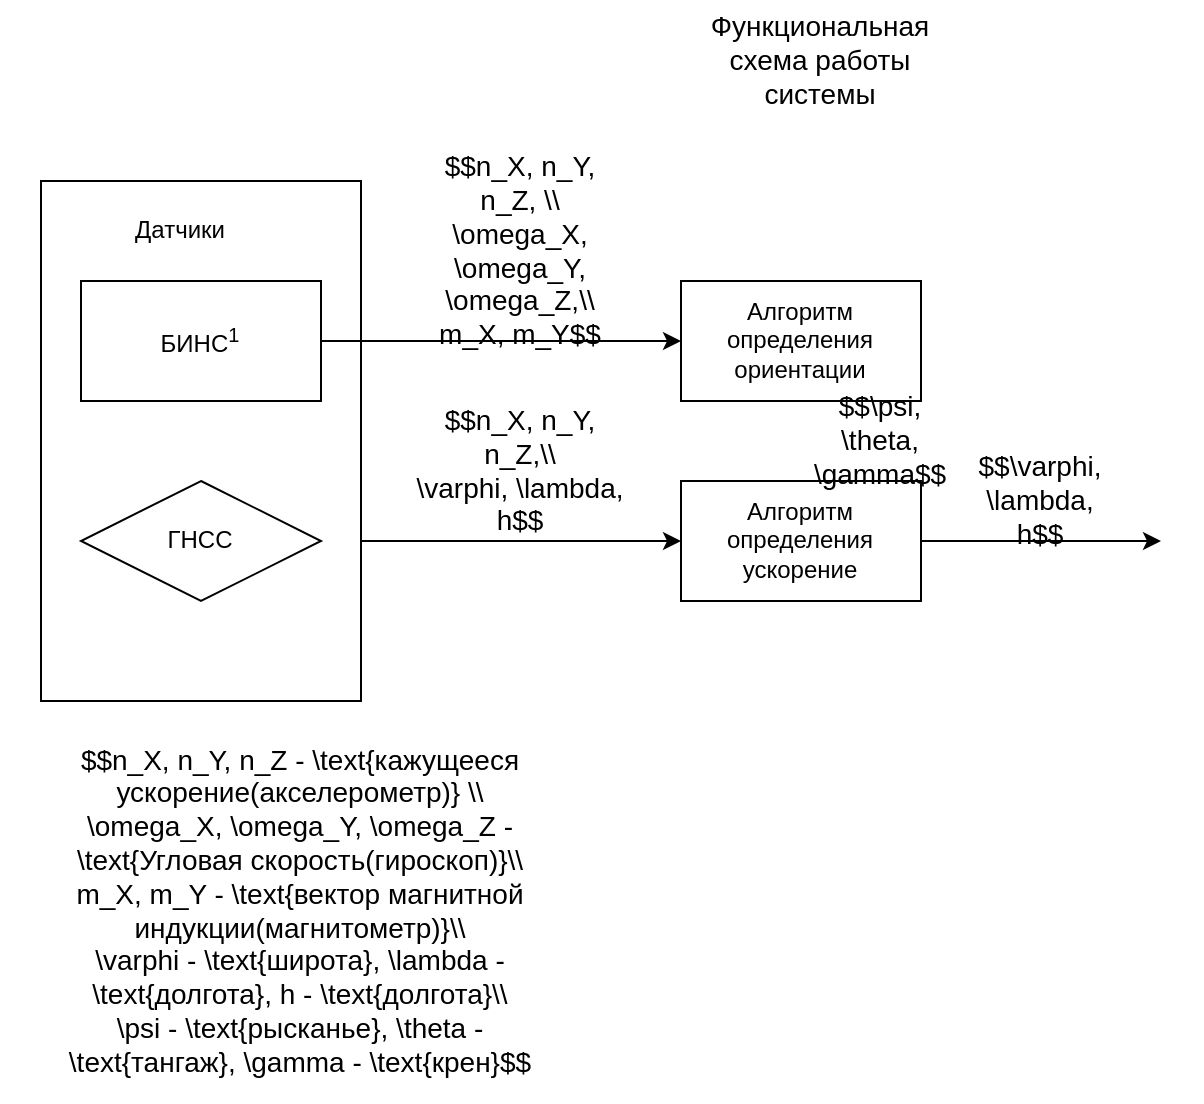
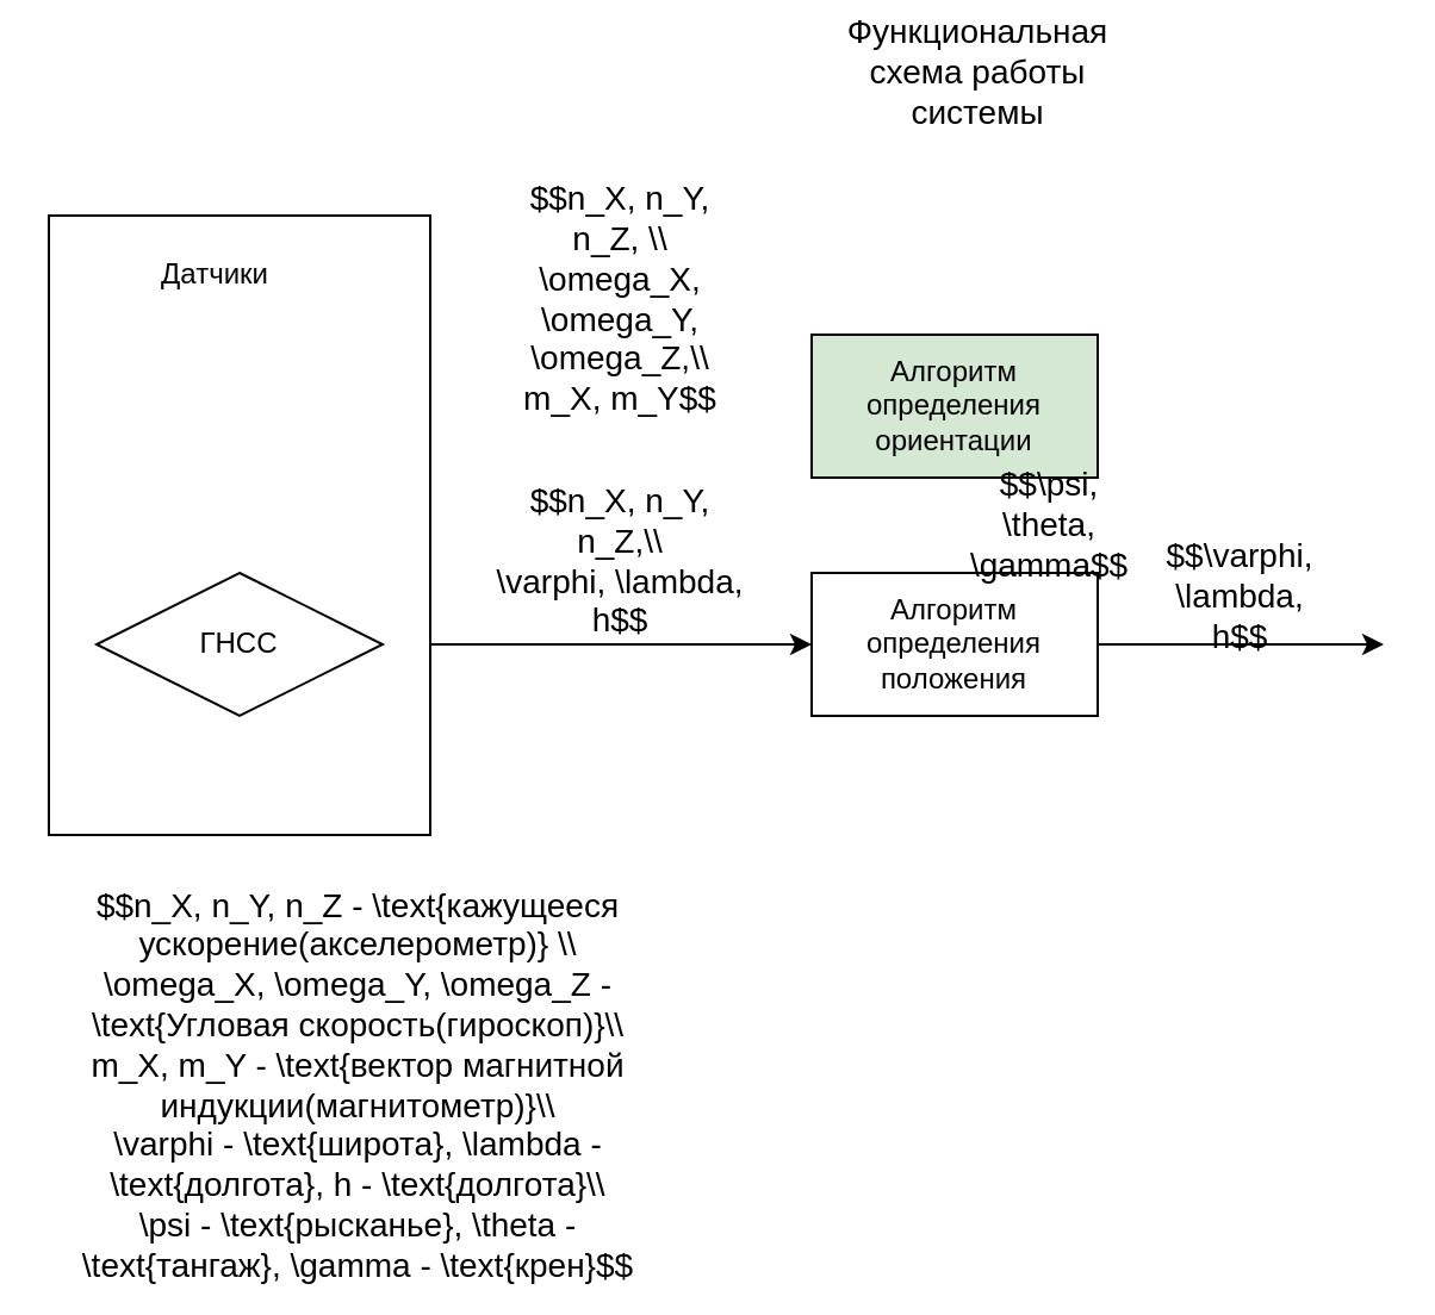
- <mxCell id="5" value="БИНС&lt;sup&gt;1&lt;/sup&gt;" style="rounded=0;whiteSpace=wrap;html=1;" parent="1" vertex="1"><mxGeometry x="40" y="140" width="120" height="60" as="geometry" /></mxCell>
- <mxCell id="9" value="" style="endArrow=classic;html=1;fontSize=14;exitX=1;exitY=0.5;exitDx=0;exitDy=0;entryX=0;entryY=0.5;entryDx=0;entryDy=0;" parent="1" source="5" target="3" edge="1"><mxGeometry width="50" height="50" relative="1" as="geometry"><mxPoint x="360" y="240" as="sourcePoint" /><mxPoint x="410" y="190" as="targetPoint" /></mxGeometry></mxCell>
- <mxCell id="3" value="Алгоритм определения ориентации" style="rounded=0;whiteSpace=wrap;html=1;" parent="1" vertex="1"><mxGeometry x="340" y="140" width="120" height="60" as="geometry" /></mxCell>
+ <mxCell id="3" value="Алгоритм определения ориентации" style="rounded=0;whiteSpace=wrap;html=1;fillColor=#d5e8d4;" parent="1" vertex="1"><mxGeometry x="340" y="140" width="120" height="60" as="geometry" /></mxCell>
- <mxCell id="4" value="Алгоритм определения ускорение" style="rounded=0;whiteSpace=wrap;html=1;" parent="1" vertex="1"><mxGeometry x="340" y="240" width="120" height="60" as="geometry" /></mxCell>
+ <mxCell id="4" value="Алгоритм определения положения" style="rounded=0;whiteSpace=wrap;html=1;" parent="1" vertex="1"><mxGeometry x="340" y="240" width="120" height="60" as="geometry" /></mxCell>
